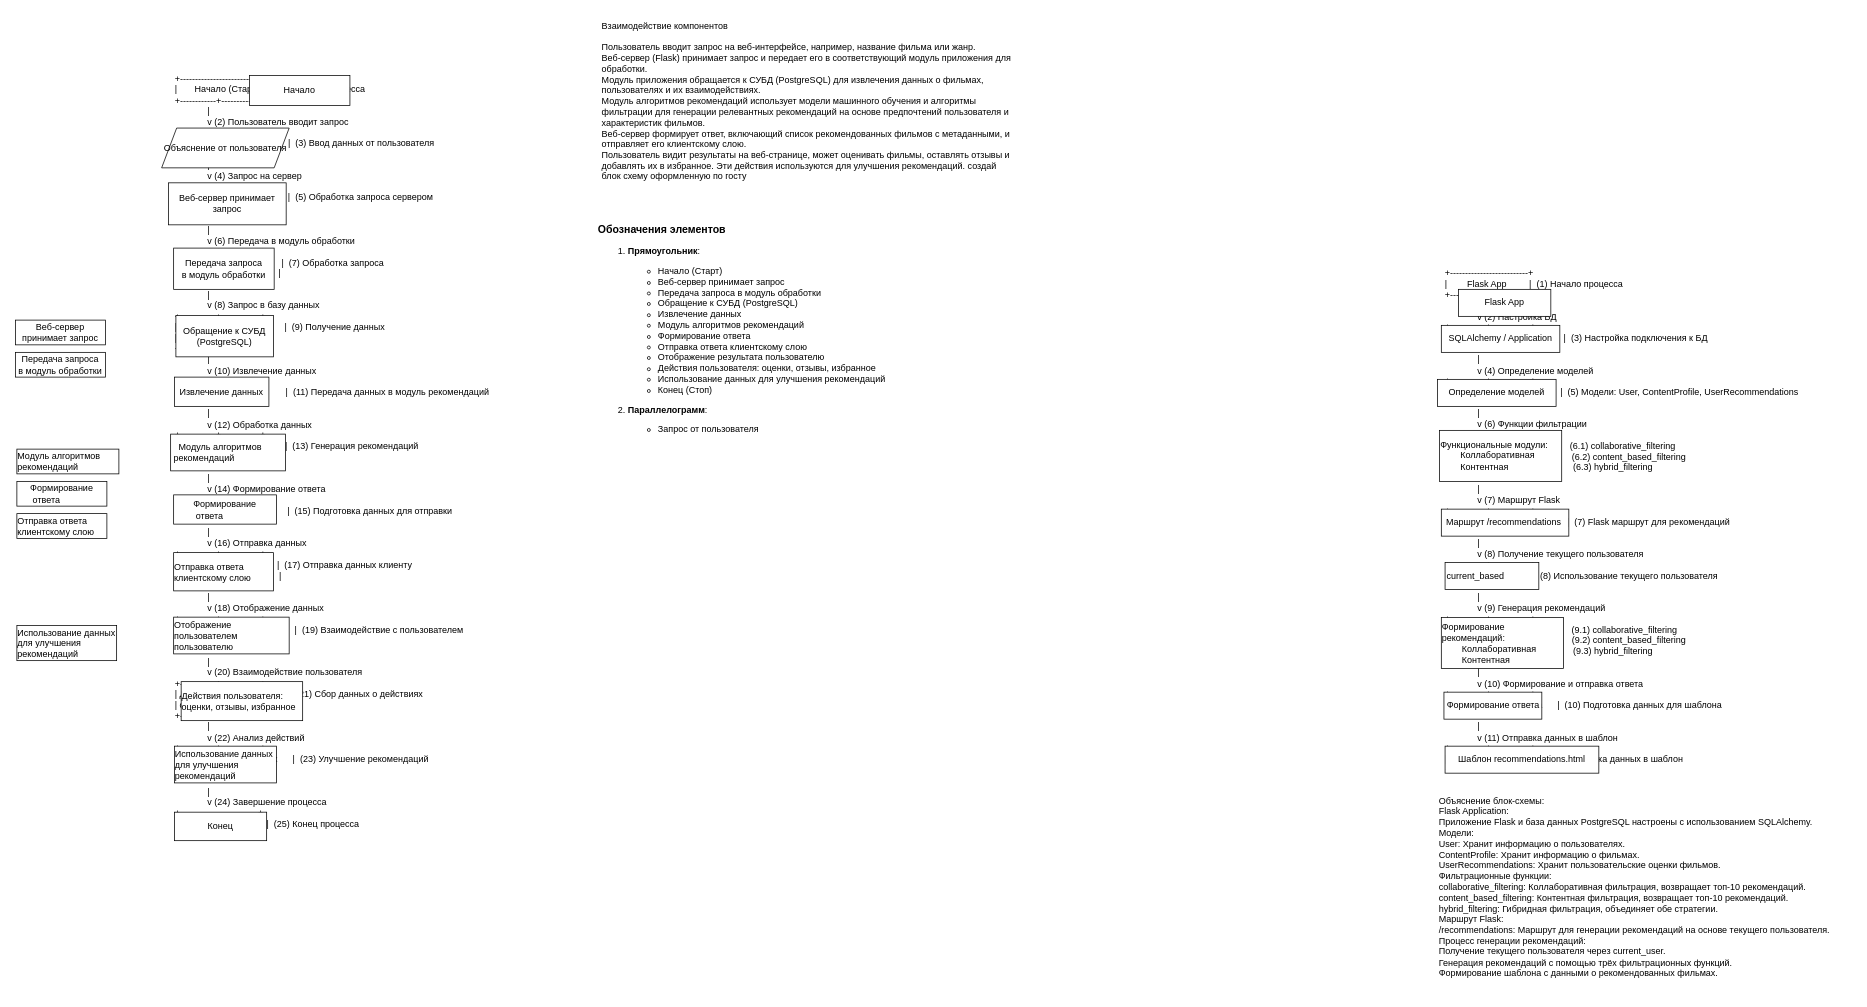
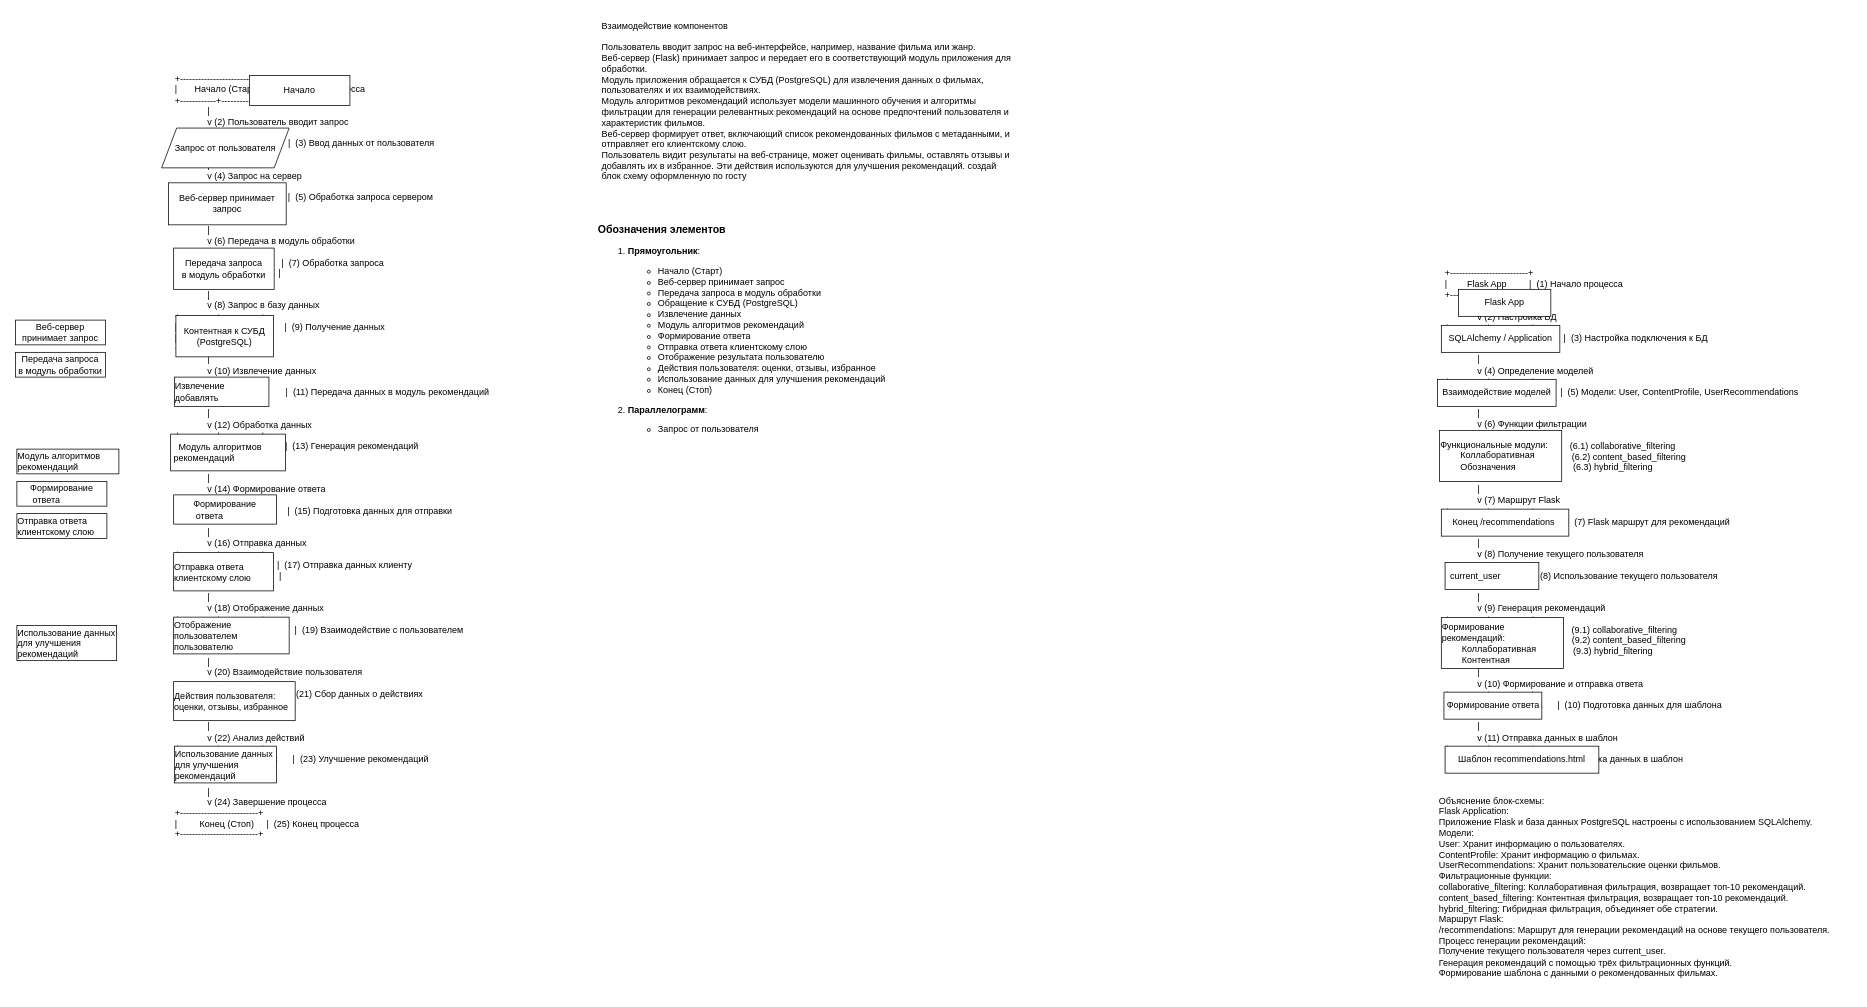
- <mxCell id="26" value="&lt;span style=&quot;text-align: left;&quot;&gt;Объяснение от пользователя&lt;/span&gt;" style="shape=parallelogram;perimeter=parallelogramPerimeter;whiteSpace=wrap;html=1;fixedSize=1;" vertex="1" parent="1"><mxGeometry x="215" y="170" width="170" height="53" as="geometry" /></mxCell>
+ <mxCell id="26" value="&lt;span style=&quot;text-align: left;&quot;&gt;Запрос от пользователя&lt;/span&gt;" style="shape=parallelogram;perimeter=parallelogramPerimeter;whiteSpace=wrap;html=1;fixedSize=1;" vertex="1" parent="1"><mxGeometry x="215" y="170" width="170" height="53" as="geometry" /></mxCell>
- <mxCell id="11" value="&lt;span style=&quot;text-align: left;&quot;&gt;Обращение к СУБД (PostgreSQL)&lt;/span&gt;" style="rounded=0;whiteSpace=wrap;html=1;" vertex="1" parent="1"><mxGeometry x="234" y="420" width="130" height="55" as="geometry" /></mxCell>
+ <mxCell id="11" value="&lt;span style=&quot;text-align: left;&quot;&gt;Контентная к СУБД (PostgreSQL)&lt;/span&gt;" style="rounded=0;whiteSpace=wrap;html=1;" vertex="1" parent="1"><mxGeometry x="234" y="420" width="130" height="55" as="geometry" /></mxCell>
- <mxCell id="12" value="&lt;div style=&quot;text-align: left;&quot;&gt;Извлечение данных&lt;/div&gt;" style="rounded=0;whiteSpace=wrap;html=1;" vertex="1" parent="1"><mxGeometry x="232" y="502" width="126" height="39" as="geometry" /></mxCell>
+ <mxCell id="12" value="&lt;div style=&quot;text-align: left;&quot;&gt;Извлечение добавлять&lt;/div&gt;" style="rounded=0;whiteSpace=wrap;html=1;" vertex="1" parent="1"><mxGeometry x="232" y="502" width="126" height="39" as="geometry" /></mxCell>
- <mxCell id="28" value="&lt;div style=&quot;text-align: left;&quot;&gt;Определение моделей&lt;/div&gt;" style="rounded=0;whiteSpace=wrap;html=1;" vertex="1" parent="1"><mxGeometry x="1916" y="505" width="158" height="36" as="geometry" /></mxCell>
+ <mxCell id="28" value="&lt;div style=&quot;text-align: left;&quot;&gt;Взаимодействие моделей&lt;/div&gt;" style="rounded=0;whiteSpace=wrap;html=1;" vertex="1" parent="1"><mxGeometry x="1916" y="505" width="158" height="36" as="geometry" /></mxCell>
- <mxCell id="29" value="&lt;div style=&quot;text-align: left;&quot;&gt;Функциональные модули:&amp;nbsp; &amp;nbsp;&lt;span style=&quot;white-space: pre;&quot;&gt;&#09;&lt;/span&gt;Коллаборативная&amp;nbsp; &amp;nbsp; &amp;nbsp; &amp;nbsp;&amp;nbsp;&lt;span style=&quot;white-space: pre;&quot;&gt;&#09;&lt;/span&gt;Контентная&amp;nbsp;&amp;nbsp;&lt;br&gt;&lt;/div&gt;" style="rounded=0;whiteSpace=wrap;html=1;" vertex="1" parent="1"><mxGeometry x="1918.5" y="573" width="163" height="68" as="geometry" /></mxCell>
+ <mxCell id="29" value="&lt;div style=&quot;text-align: left;&quot;&gt;Функциональные модули:&amp;nbsp; &amp;nbsp;&lt;span style=&quot;white-space: pre;&quot;&gt;&#09;&lt;/span&gt;Коллаборативная&amp;nbsp; &amp;nbsp; &amp;nbsp; &amp;nbsp;&amp;nbsp;&lt;span style=&quot;white-space: pre;&quot;&gt;&#09;&lt;/span&gt;Обозначения&amp;nbsp;&amp;nbsp;&lt;br&gt;&lt;/div&gt;" style="rounded=0;whiteSpace=wrap;html=1;" vertex="1" parent="1"><mxGeometry x="1918.5" y="573" width="163" height="68" as="geometry" /></mxCell>
- <mxCell id="30" value="&lt;div style=&quot;text-align: left;&quot;&gt;Маршрут /recommendations&amp;nbsp;&lt;br&gt;&lt;/div&gt;" style="rounded=0;whiteSpace=wrap;html=1;" vertex="1" parent="1"><mxGeometry x="1921" y="678" width="170" height="36" as="geometry" /></mxCell>
+ <mxCell id="30" value="&lt;div style=&quot;text-align: left;&quot;&gt;Конец /recommendations&amp;nbsp;&lt;br&gt;&lt;/div&gt;" style="rounded=0;whiteSpace=wrap;html=1;" vertex="1" parent="1"><mxGeometry x="1921" y="678" width="170" height="36" as="geometry" /></mxCell>
- <mxCell id="31" value="&lt;div style=&quot;text-align: left;&quot;&gt;current_based&amp;nbsp; &amp;nbsp; &amp;nbsp; &amp;nbsp; &amp;nbsp; &amp;nbsp; &amp;nbsp;&lt;br&gt;&lt;/div&gt;" style="rounded=0;whiteSpace=wrap;html=1;" vertex="1" parent="1"><mxGeometry x="1926" y="749" width="125" height="36" as="geometry" /></mxCell>
+ <mxCell id="31" value="&lt;div style=&quot;text-align: left;&quot;&gt;current_user&amp;nbsp; &amp;nbsp; &amp;nbsp; &amp;nbsp; &amp;nbsp; &amp;nbsp; &amp;nbsp;&lt;br&gt;&lt;/div&gt;" style="rounded=0;whiteSpace=wrap;html=1;" vertex="1" parent="1"><mxGeometry x="1926" y="749" width="125" height="36" as="geometry" /></mxCell>
- <mxCell id="17" value="&lt;div style=&quot;text-align: left;&quot;&gt;Действия пользователя: оценки, отзывы, избранное&lt;/div&gt;" style="rounded=0;whiteSpace=wrap;html=1;" vertex="1" parent="1"><mxGeometry x="241" y="908" width="162" height="52" as="geometry" /></mxCell>
+ <mxCell id="17" value="&lt;div style=&quot;text-align: left;&quot;&gt;Действия пользователя: оценки, отзывы, избранное&lt;/div&gt;" style="rounded=0;whiteSpace=wrap;html=1;" vertex="1" parent="1"><mxGeometry x="231" y="908" width="162" height="52" as="geometry" /></mxCell>
- <mxCell id="20" value="&lt;div style=&quot;text-align: left;&quot;&gt;Конец&lt;/div&gt;" style="rounded=0;whiteSpace=wrap;html=1;" vertex="1" parent="1"><mxGeometry x="232" y="1082" width="123" height="38" as="geometry" /></mxCell>
